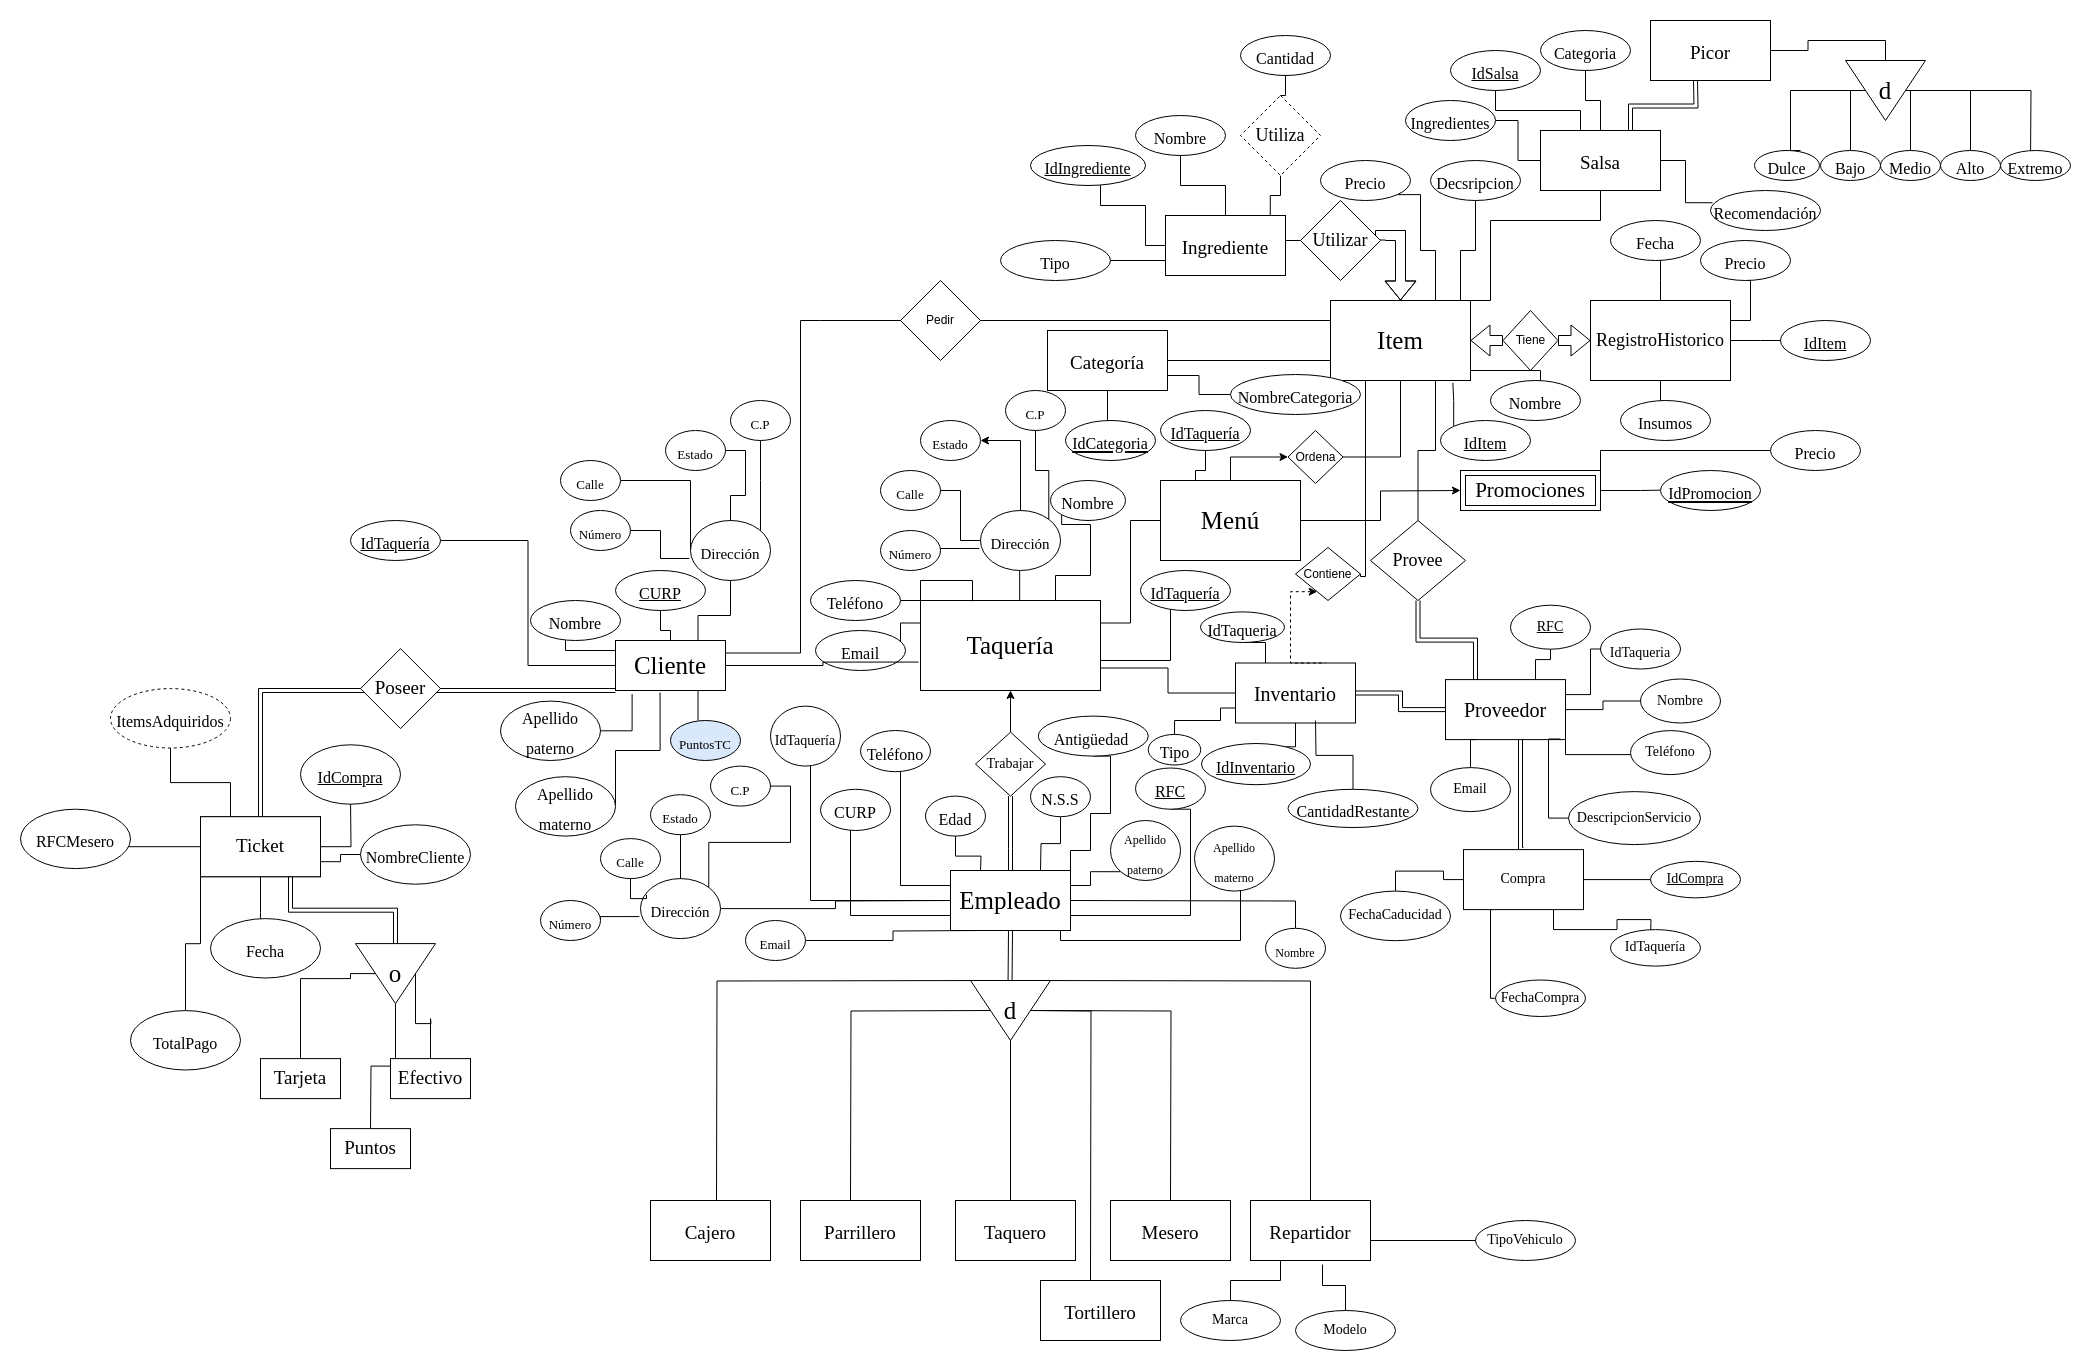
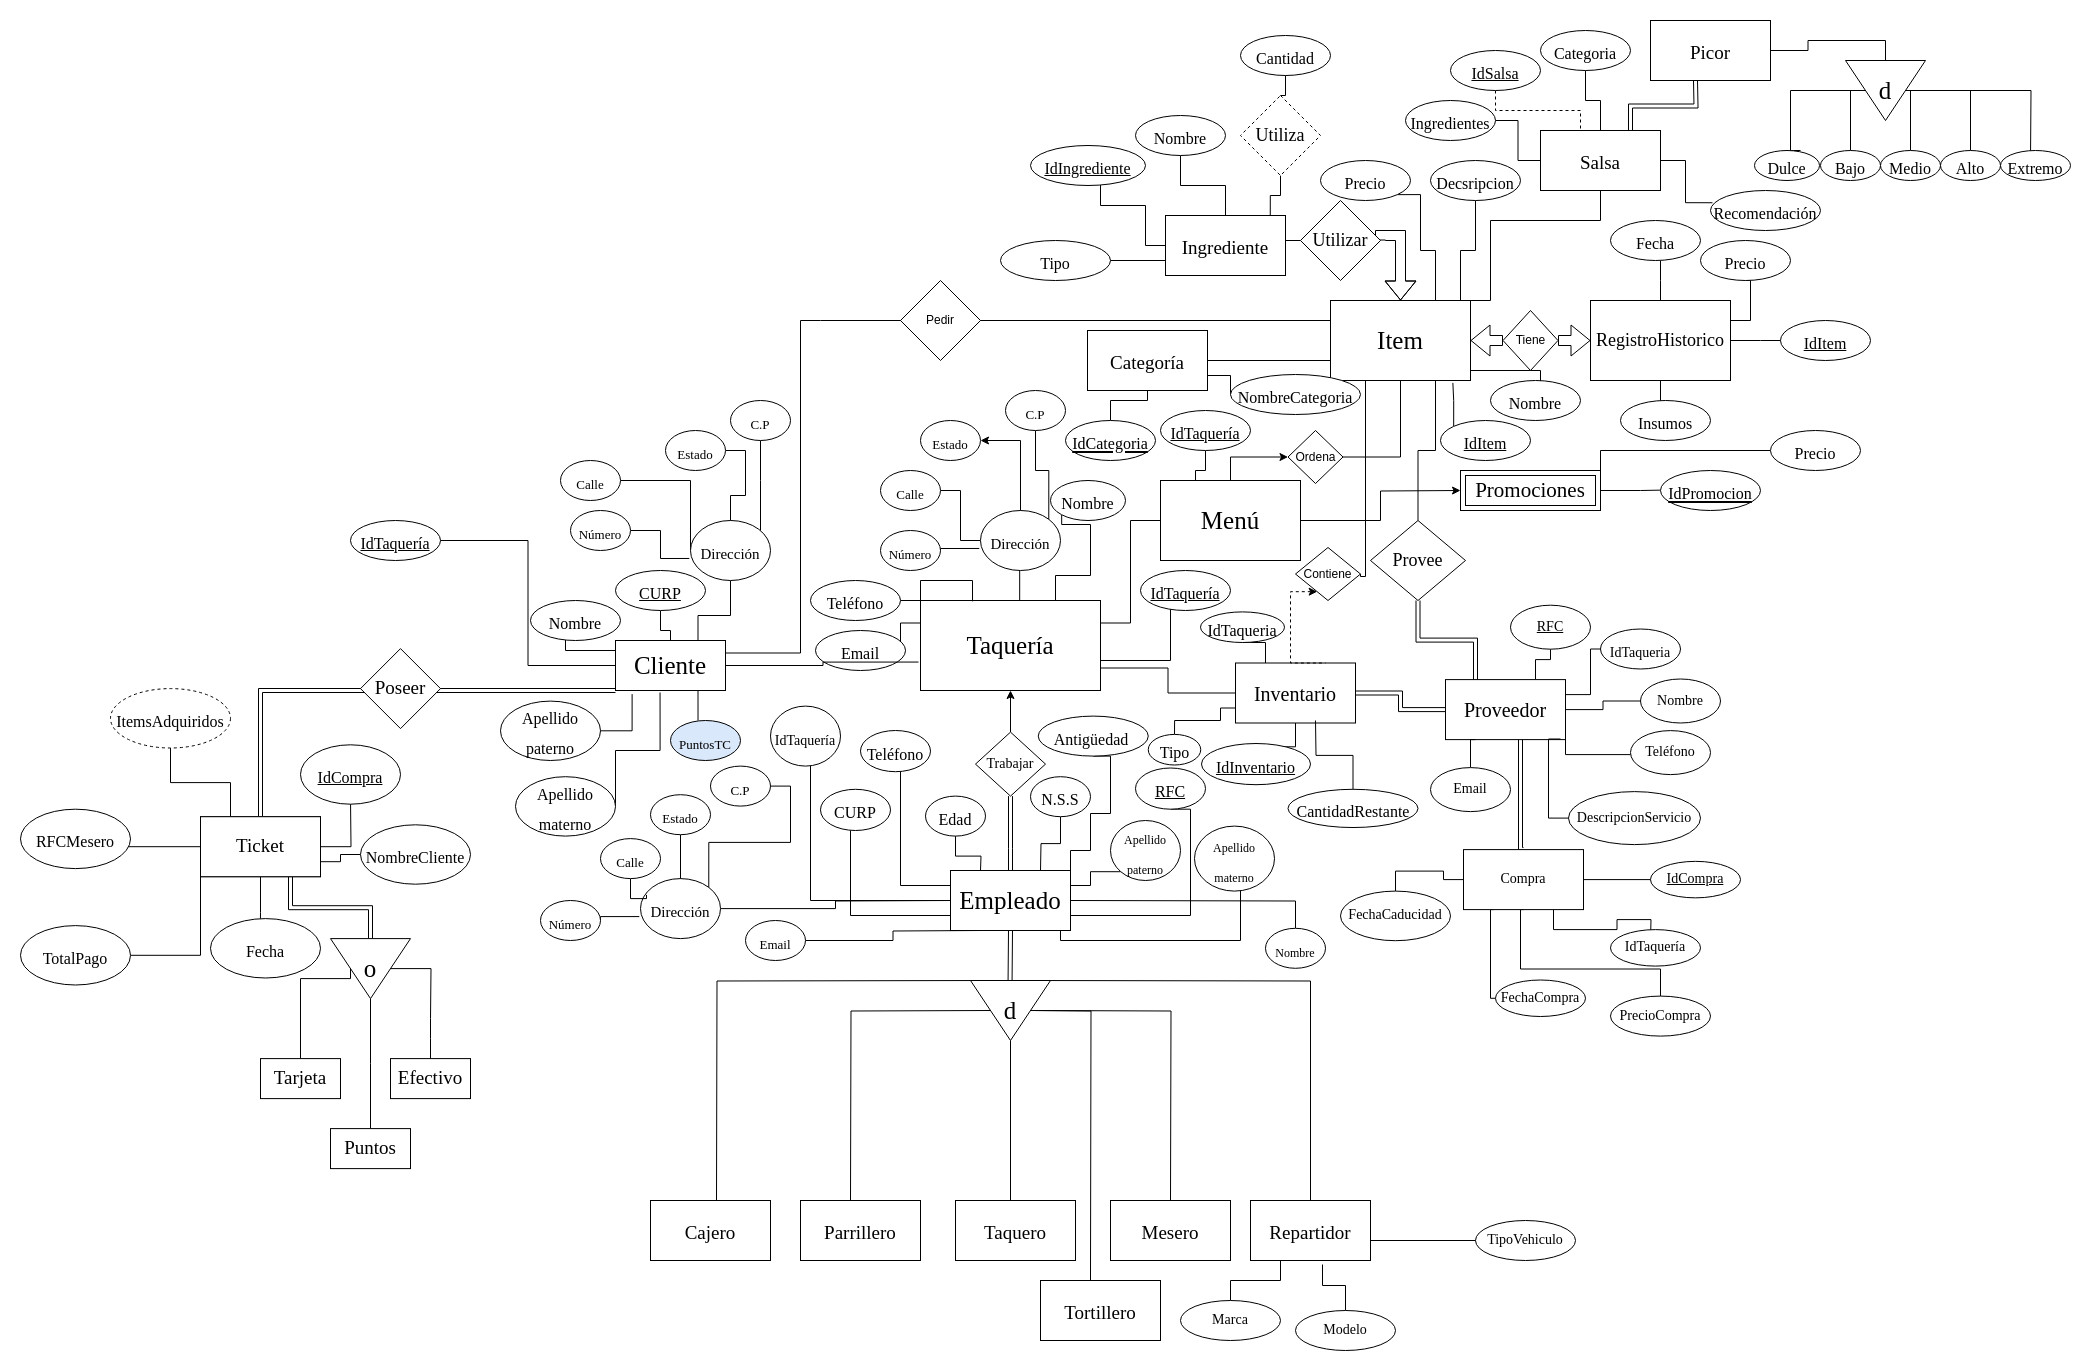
- <mxCell id="204" style="edgeStyle=orthogonalEdgeStyle;rounded=0;orthogonalLoop=1;jettySize=auto;html=1;fontFamily=Times New Roman;fontSize=18;endArrow=none;endFill=0;" parent="1" source="205" target="203" edge="1"><mxGeometry relative="1" as="geometry"><Array as="points"><mxPoint x="1495" y="110" /><mxPoint x="1580" y="110" /></Array></mxGeometry></mxCell>
+ <mxCell id="204" style="edgeStyle=orthogonalEdgeStyle;rounded=0;orthogonalLoop=1;jettySize=auto;html=1;fontFamily=Times New Roman;fontSize=18;endArrow=none;endFill=0;dashed=1;" parent="1" source="205" target="203" edge="1"><mxGeometry relative="1" as="geometry"><Array as="points"><mxPoint x="1495" y="110" /><mxPoint x="1580" y="110" /></Array></mxGeometry></mxCell>
- <mxCell id="191" value="&lt;font style=&quot;font-size: 19px;&quot;&gt;Categoría&lt;/font&gt;" style="rounded=0;whiteSpace=wrap;html=1;shadow=0;fontFamily=Times New Roman;fontSize=25;" parent="1" vertex="1"><mxGeometry x="1047" y="330" width="120" height="60" as="geometry" /></mxCell>
+ <mxCell id="191" value="&lt;font style=&quot;font-size: 19px;&quot;&gt;Categoría&lt;/font&gt;" style="rounded=0;whiteSpace=wrap;html=1;shadow=0;fontFamily=Times New Roman;fontSize=25;" parent="1" vertex="1"><mxGeometry x="1087" y="330" width="120" height="60" as="geometry" /></mxCell>
+ <mxCell id="116" style="edgeStyle=orthogonalEdgeStyle;rounded=0;orthogonalLoop=1;jettySize=auto;html=1;exitX=0.5;exitY=1;exitDx=0;exitDy=0;endArrow=none;endFill=0;" edge="1" parent="1" source="119" target="124"><mxGeometry relative="1" as="geometry"><Array as="points"><mxPoint x="1520" y="968.5" /><mxPoint x="1660" y="968.5" /></Array></mxGeometry></mxCell>
- <mxCell id="173" value="o" style="triangle;whiteSpace=wrap;html=1;fontFamily=Times New Roman;fontSize=25;direction=south;" parent="1" vertex="1"><mxGeometry x="355" y="943.1" width="80" height="60" as="geometry" /></mxCell>
+ <mxCell id="173" value="o" style="triangle;whiteSpace=wrap;html=1;fontFamily=Times New Roman;fontSize=25;direction=south;" parent="1" vertex="1"><mxGeometry x="330" y="938.1" width="80" height="60" as="geometry" /></mxCell>
+ <mxCell id="124" value="PrecioCompra" style="ellipse;whiteSpace=wrap;html=1;fontFamily=Times New Roman;fontSize=14;" parent="1" vertex="1"><mxGeometry x="1610" y="995.6" width="100" height="40" as="geometry" /></mxCell>
- <mxCell id="169" value="&lt;font style=&quot;font-size: 16px;&quot;&gt;TotalPago&lt;/font&gt;" style="ellipse;whiteSpace=wrap;html=1;fontSize=25;fontFamily=Times New Roman;rounded=0;" parent="1" vertex="1"><mxGeometry x="130" y="1010.1" width="110" height="59.4" as="geometry" /></mxCell>
+ <mxCell id="169" value="&lt;font style=&quot;font-size: 16px;&quot;&gt;TotalPago&lt;/font&gt;" style="ellipse;whiteSpace=wrap;html=1;fontSize=25;fontFamily=Times New Roman;rounded=0;" parent="1" vertex="1"><mxGeometry x="20" y="925.1" width="110" height="59.4" as="geometry" /></mxCell>
